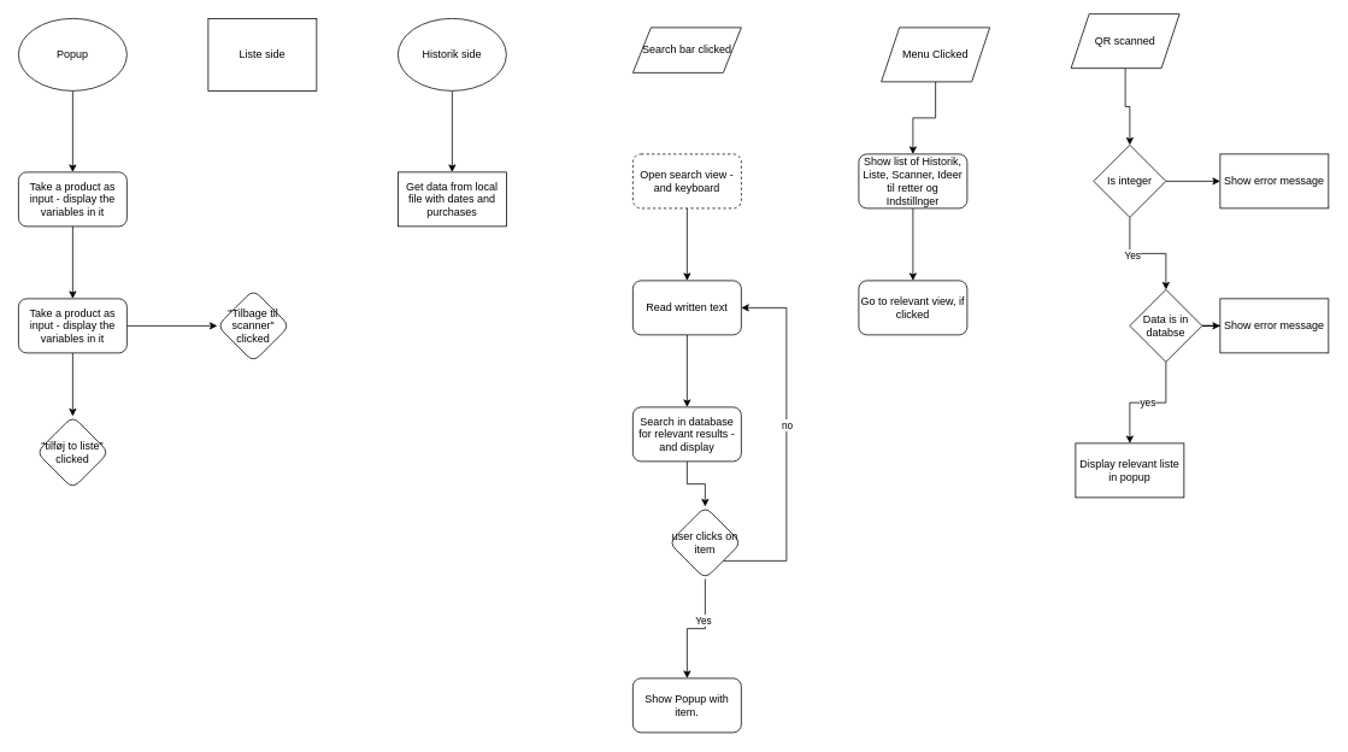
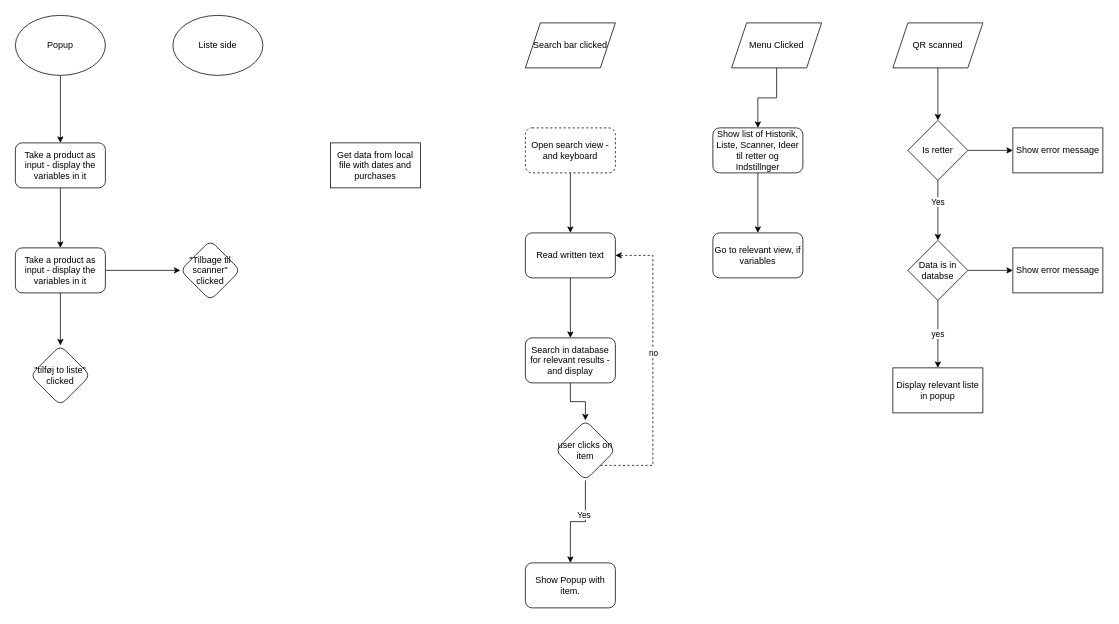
- <mxCell id="3" value="QR scanned" style="shape=parallelogram;perimeter=parallelogramPerimeter;whiteSpace=wrap;html=1;fixedSize=1;" vertex="1" parent="1"><mxGeometry x="1185" y="15" width="120" height="60" as="geometry" /></mxCell>
+ <mxCell id="3" value="QR scanned" style="shape=parallelogram;perimeter=parallelogramPerimeter;whiteSpace=wrap;html=1;fixedSize=1;" vertex="1" parent="1"><mxGeometry x="1190" y="30" width="120" height="60" as="geometry" /></mxCell>
- <mxCell id="14" value="Search bar clicked" style="shape=parallelogram;perimeter=parallelogramPerimeter;whiteSpace=wrap;html=1;fixedSize=1;" vertex="1" parent="1"><mxGeometry x="700" y="30" width="120" height="50" as="geometry" /></mxCell>
+ <mxCell id="14" value="Search bar clicked" style="shape=parallelogram;perimeter=parallelogramPerimeter;whiteSpace=wrap;html=1;fixedSize=1;" vertex="1" parent="1"><mxGeometry x="700" y="30" width="120" height="60" as="geometry" /></mxCell>
- <mxCell id="34" value="Liste side" style="whiteSpace=wrap;html=1;rounded=0;" vertex="1" parent="1"><mxGeometry x="230" y="20" width="120" height="80" as="geometry" /></mxCell>
+ <mxCell id="34" value="Liste side" style="ellipse;whiteSpace=wrap;html=1;" vertex="1" parent="1"><mxGeometry x="230" y="20" width="120" height="80" as="geometry" /></mxCell>
- <mxCell id="33" value="Historik side" style="ellipse;whiteSpace=wrap;html=1;" vertex="1" parent="1"><mxGeometry x="440" y="20" width="120" height="80" as="geometry" /></mxCell>
- <mxCell id="32" value="" style="edgeStyle=orthogonalEdgeStyle;rounded=0;orthogonalLoop=1;jettySize=auto;html=1;" edge="1" parent="1" source="33" target="37"><mxGeometry relative="1" as="geometry" /></mxCell>
- <mxCell id="7" value="Is integer" style="rhombus;whiteSpace=wrap;html=1;" vertex="1" parent="1"><mxGeometry x="1210" y="160" width="80" height="80" as="geometry" /></mxCell>
+ <mxCell id="7" value="Is retter" style="rhombus;whiteSpace=wrap;html=1;" vertex="1" parent="1"><mxGeometry x="1210" y="160" width="80" height="80" as="geometry" /></mxCell>
- <mxCell id="31" value="Go to relevant view, if clicked" style="whiteSpace=wrap;html=1;rounded=1;" vertex="1" parent="1"><mxGeometry x="950" y="310" width="120" height="60" as="geometry" /></mxCell>
+ <mxCell id="31" value="Go to relevant view, if variables" style="whiteSpace=wrap;html=1;rounded=1;" vertex="1" parent="1"><mxGeometry x="950" y="310" width="120" height="60" as="geometry" /></mxCell>
- <mxCell id="10" value="Data is in databse" style="rhombus;whiteSpace=wrap;html=1;" vertex="1" parent="1"><mxGeometry x="1250" y="320" width="80" height="80" as="geometry" /></mxCell>
+ <mxCell id="10" value="Data is in databse" style="rhombus;whiteSpace=wrap;html=1;" vertex="1" parent="1"><mxGeometry x="1210" y="320" width="80" height="80" as="geometry" /></mxCell>
- <mxCell id="25" style="edgeStyle=orthogonalEdgeStyle;rounded=0;orthogonalLoop=1;jettySize=auto;html=1;" edge="1" parent="1" source="29" target="22"><mxGeometry relative="1" as="geometry"><Array as="points"><mxPoint x="870" y="620" /><mxPoint x="870" y="340" /></Array></mxGeometry></mxCell>
+ <mxCell id="25" style="edgeStyle=orthogonalEdgeStyle;rounded=0;orthogonalLoop=1;jettySize=auto;html=1;dashed=1;" edge="1" parent="1" source="29" target="22"><mxGeometry relative="1" as="geometry"><Array as="points"><mxPoint x="870" y="620" /><mxPoint x="870" y="340" /></Array></mxGeometry></mxCell>
